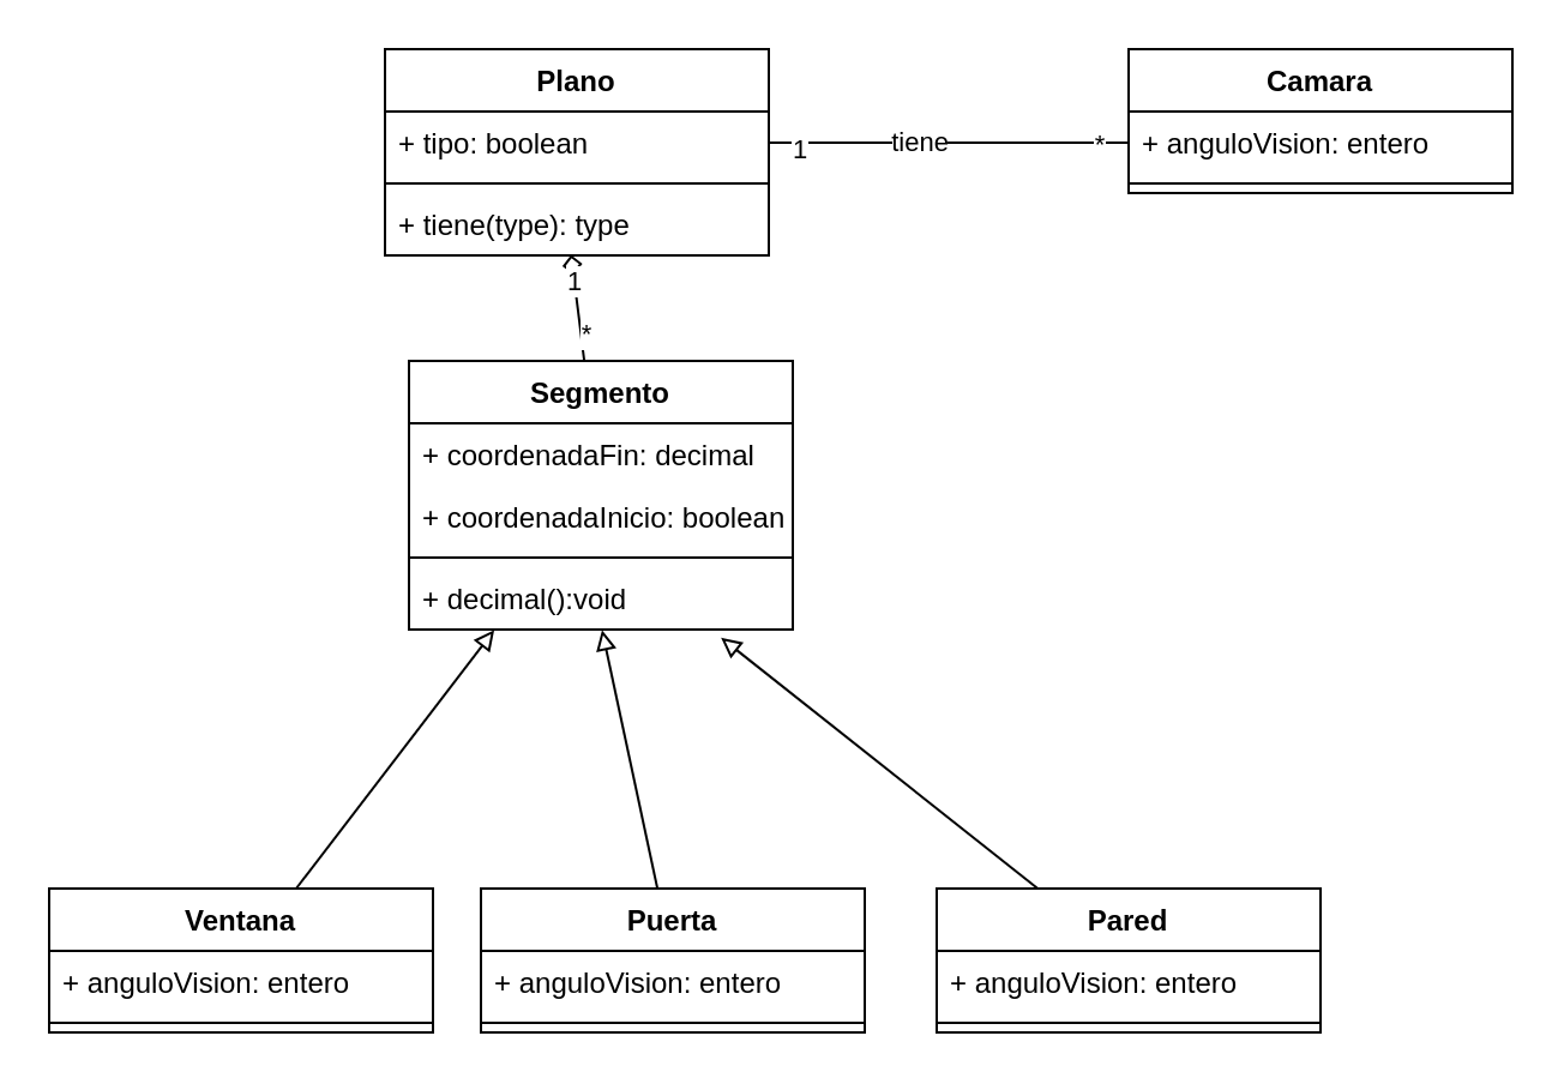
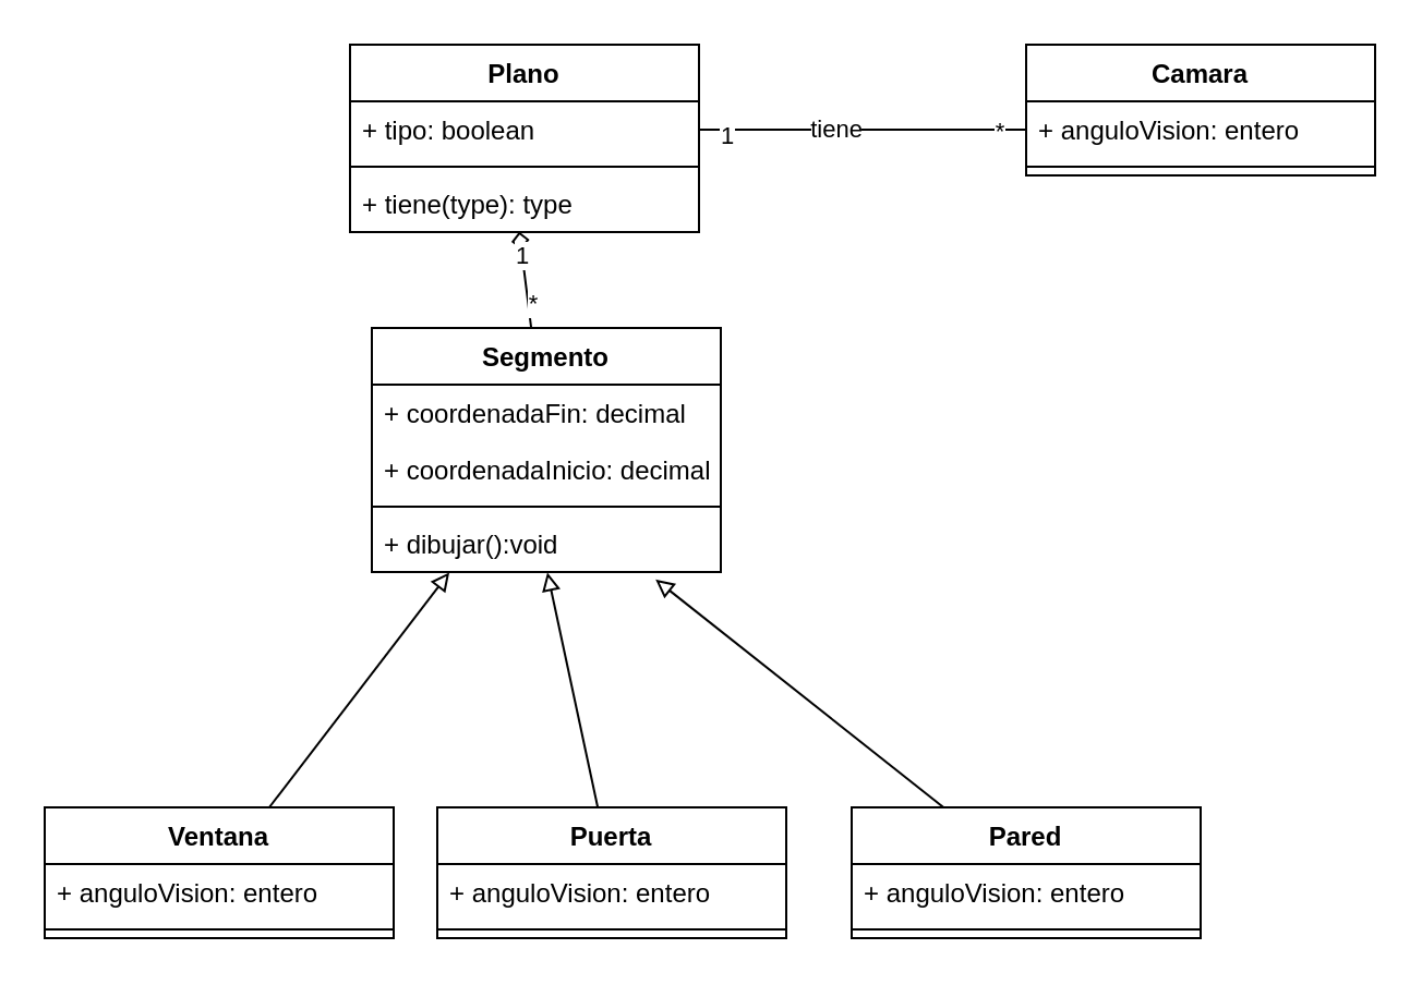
- <mxCell id="18" value="+ coordenadaInicio: boolean" style="text;strokeColor=none;fillColor=none;align=left;verticalAlign=top;spacingLeft=4;spacingRight=4;overflow=hidden;rotatable=0;points=[[0,0.5],[1,0.5]];portConstraint=eastwest;" vertex="1" parent="16"><mxGeometry y="52" width="160" height="26" as="geometry" /></mxCell>
+ <mxCell id="18" value="+ coordenadaInicio: decimal" style="text;strokeColor=none;fillColor=none;align=left;verticalAlign=top;spacingLeft=4;spacingRight=4;overflow=hidden;rotatable=0;points=[[0,0.5],[1,0.5]];portConstraint=eastwest;" vertex="1" parent="16"><mxGeometry y="52" width="160" height="26" as="geometry" /></mxCell>
- <mxCell id="20" value="+ decimal():void" style="text;strokeColor=none;fillColor=none;align=left;verticalAlign=top;spacingLeft=4;spacingRight=4;overflow=hidden;rotatable=0;points=[[0,0.5],[1,0.5]];portConstraint=eastwest;" vertex="1" parent="16"><mxGeometry y="86" width="160" height="26" as="geometry" /></mxCell>
+ <mxCell id="20" value="+ dibujar():void" style="text;strokeColor=none;fillColor=none;align=left;verticalAlign=top;spacingLeft=4;spacingRight=4;overflow=hidden;rotatable=0;points=[[0,0.5],[1,0.5]];portConstraint=eastwest;" vertex="1" parent="16"><mxGeometry y="86" width="160" height="26" as="geometry" /></mxCell>
